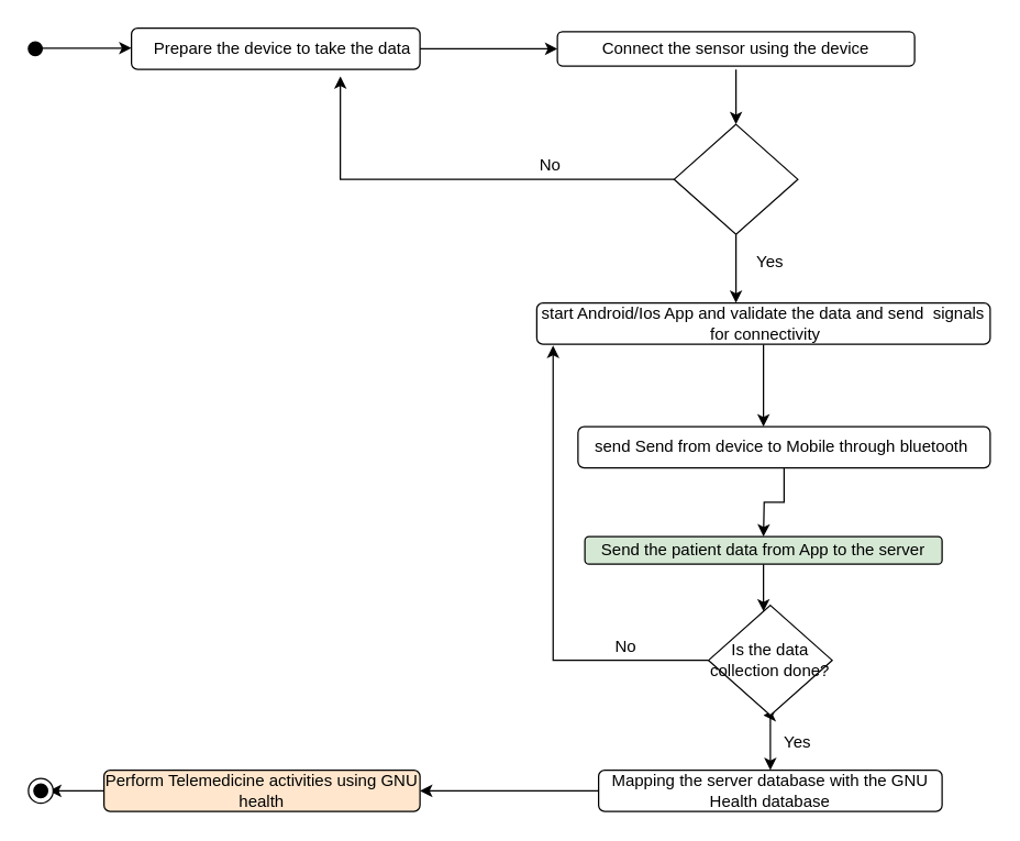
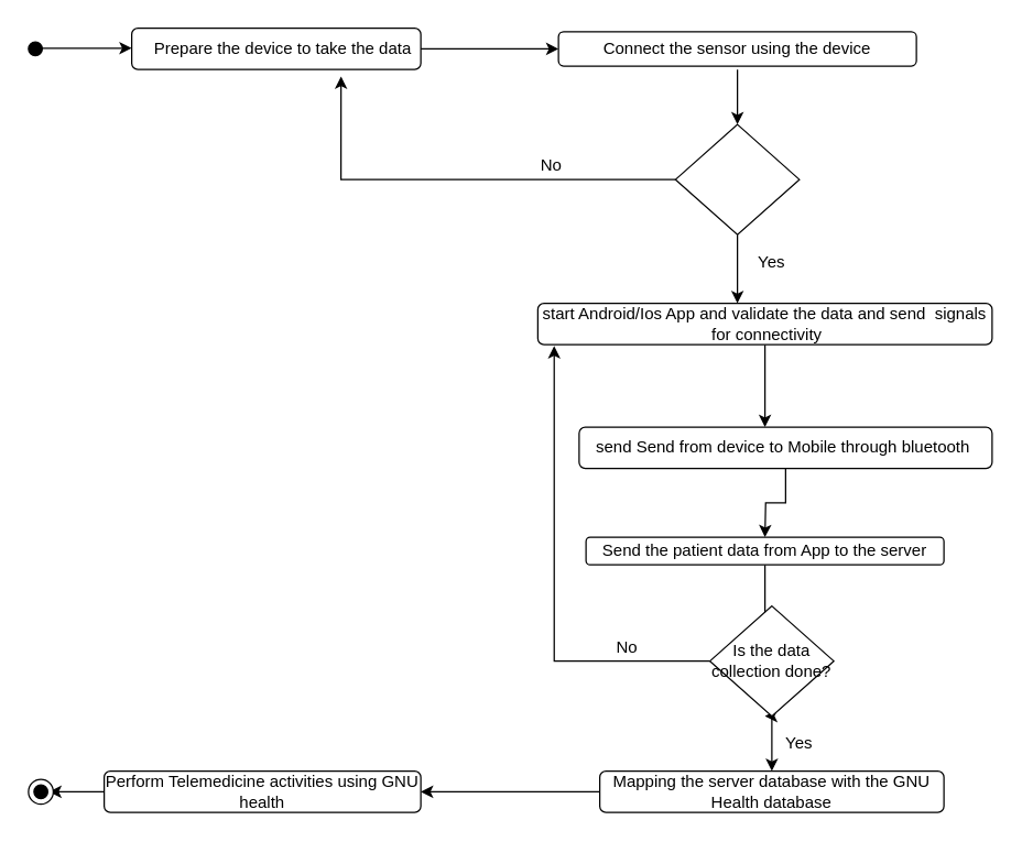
- <mxCell id="24" value="Send the patient data from App to the server" style="rounded=1;whiteSpace=wrap;html=1;strokeColor=#000000;fillColor=#d5e8d4;" vertex="1" parent="1"><mxGeometry x="425" y="390" width="260" height="20" as="geometry" /></mxCell>
+ <mxCell id="24" value="Send the patient data from App to the server" style="rounded=1;whiteSpace=wrap;html=1;strokeColor=#000000;fillColor=#FFFFFF;" vertex="1" parent="1"><mxGeometry x="425" y="390" width="260" height="20" as="geometry" /></mxCell>
- <mxCell id="23" value="" style="edgeStyle=orthogonalEdgeStyle;rounded=0;orthogonalLoop=1;jettySize=auto;html=1;" edge="1" parent="1" source="24" target="22"><mxGeometry relative="1" as="geometry"><Array as="points"><mxPoint x="555" y="440" /><mxPoint x="555" y="440" /></Array></mxGeometry></mxCell>
+ <mxCell id="23" value="" style="edgeStyle=orthogonalEdgeStyle;rounded=0;orthogonalLoop=1;jettySize=auto;html=1;endArrow=none;" edge="1" parent="1" source="24" target="22"><mxGeometry relative="1" as="geometry"><Array as="points"><mxPoint x="555" y="440" /><mxPoint x="555" y="440" /></Array></mxGeometry></mxCell>
- <mxCell id="31" value="Perform Telemedicine activities using GNU health" style="rounded=1;whiteSpace=wrap;html=1;strokeColor=#000000;fillColor=#ffe6cc;" vertex="1" parent="1"><mxGeometry x="75" y="560" width="230" height="30" as="geometry" /></mxCell>
+ <mxCell id="31" value="Perform Telemedicine activities using GNU health" style="rounded=1;whiteSpace=wrap;html=1;strokeColor=#000000;fillColor=#FFFFFF;" vertex="1" parent="1"><mxGeometry x="75" y="560" width="230" height="30" as="geometry" /></mxCell>
